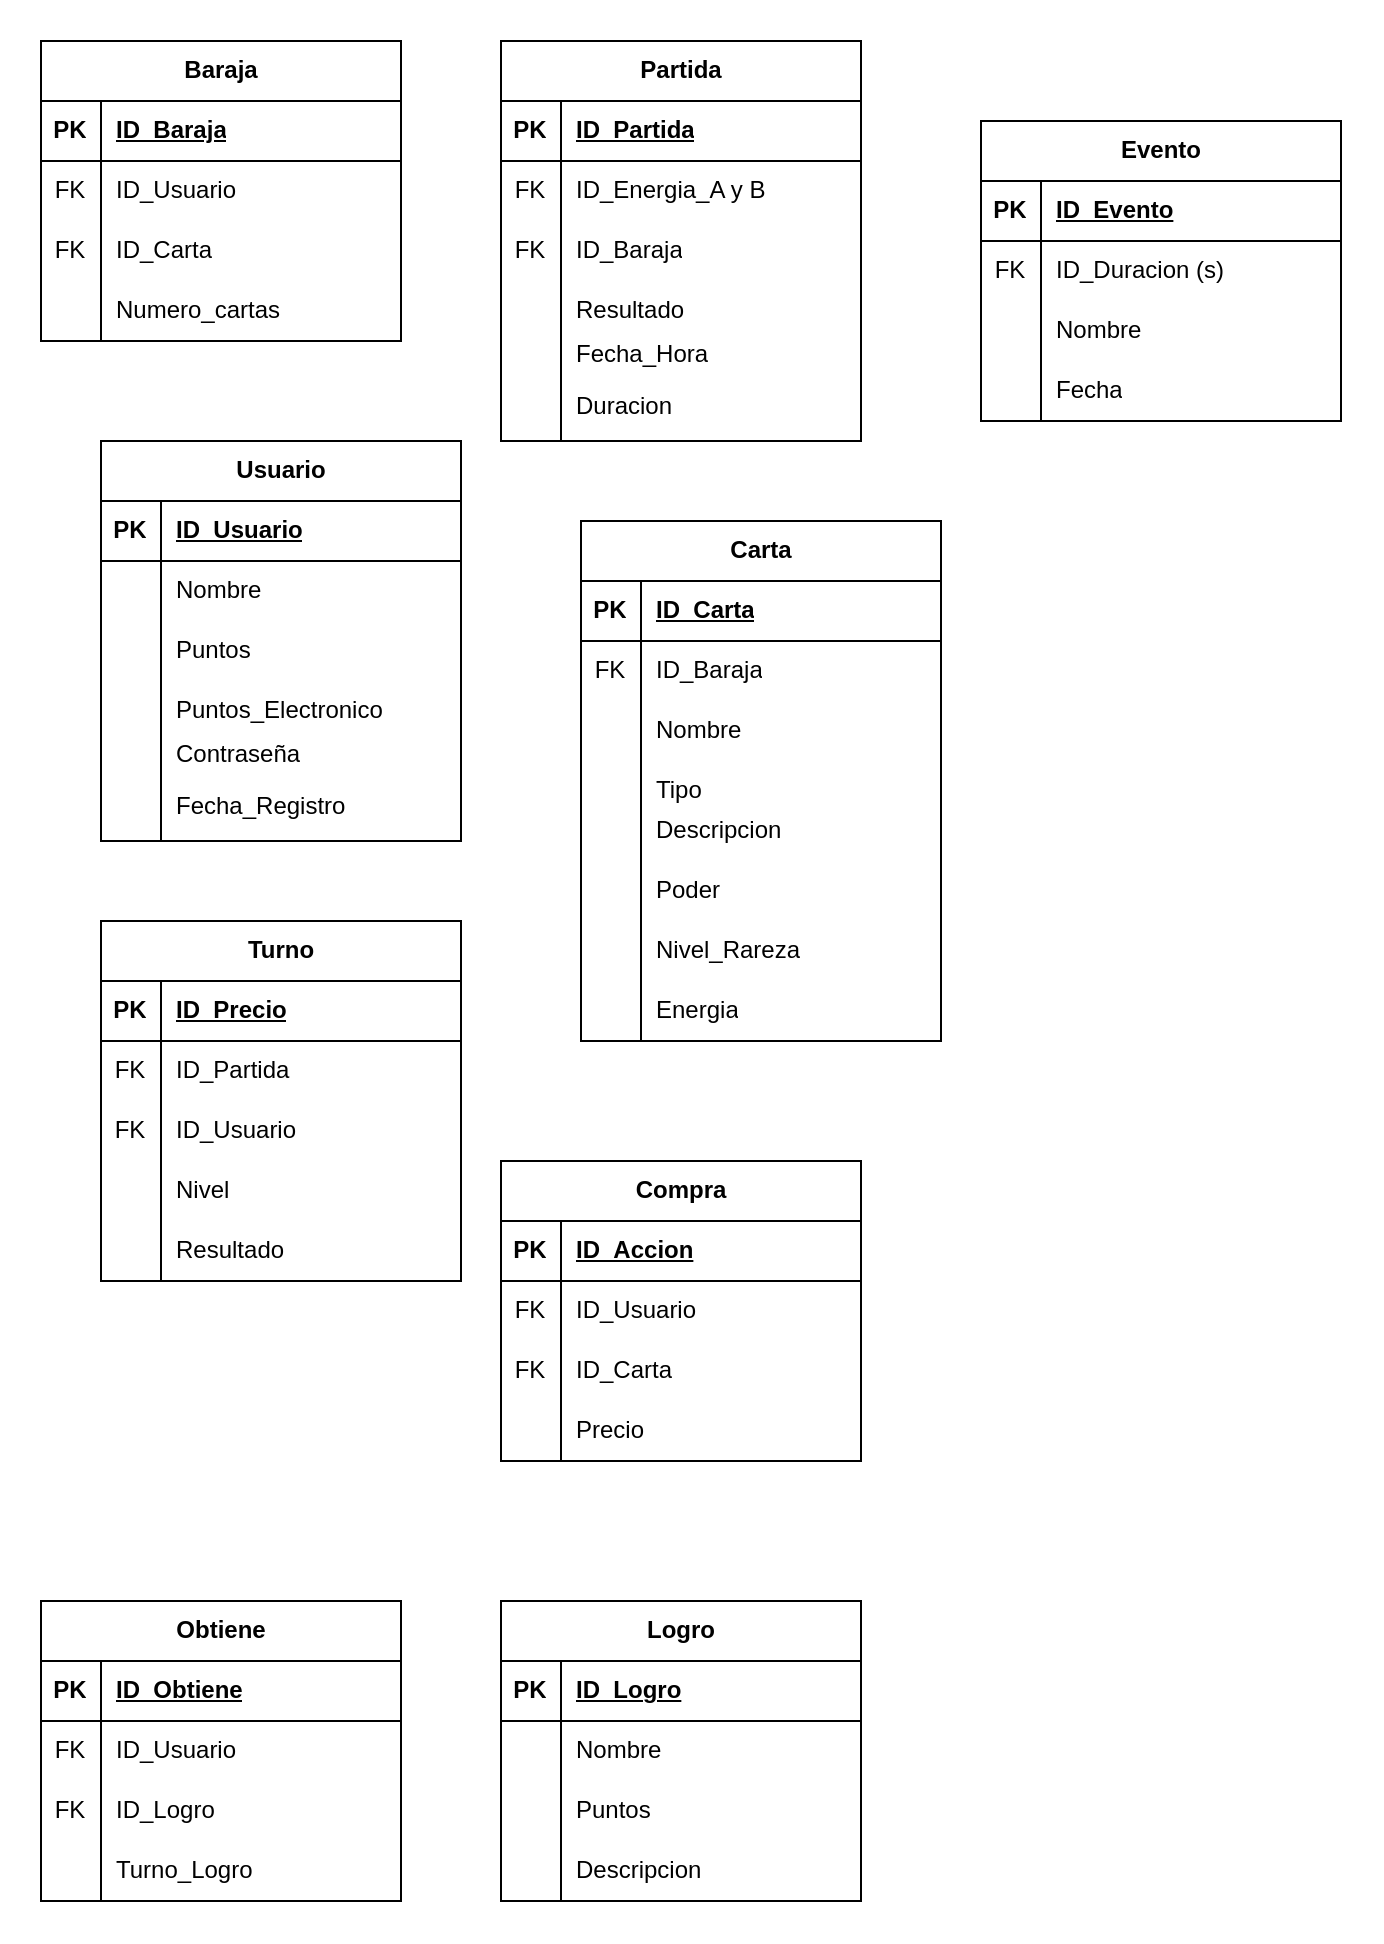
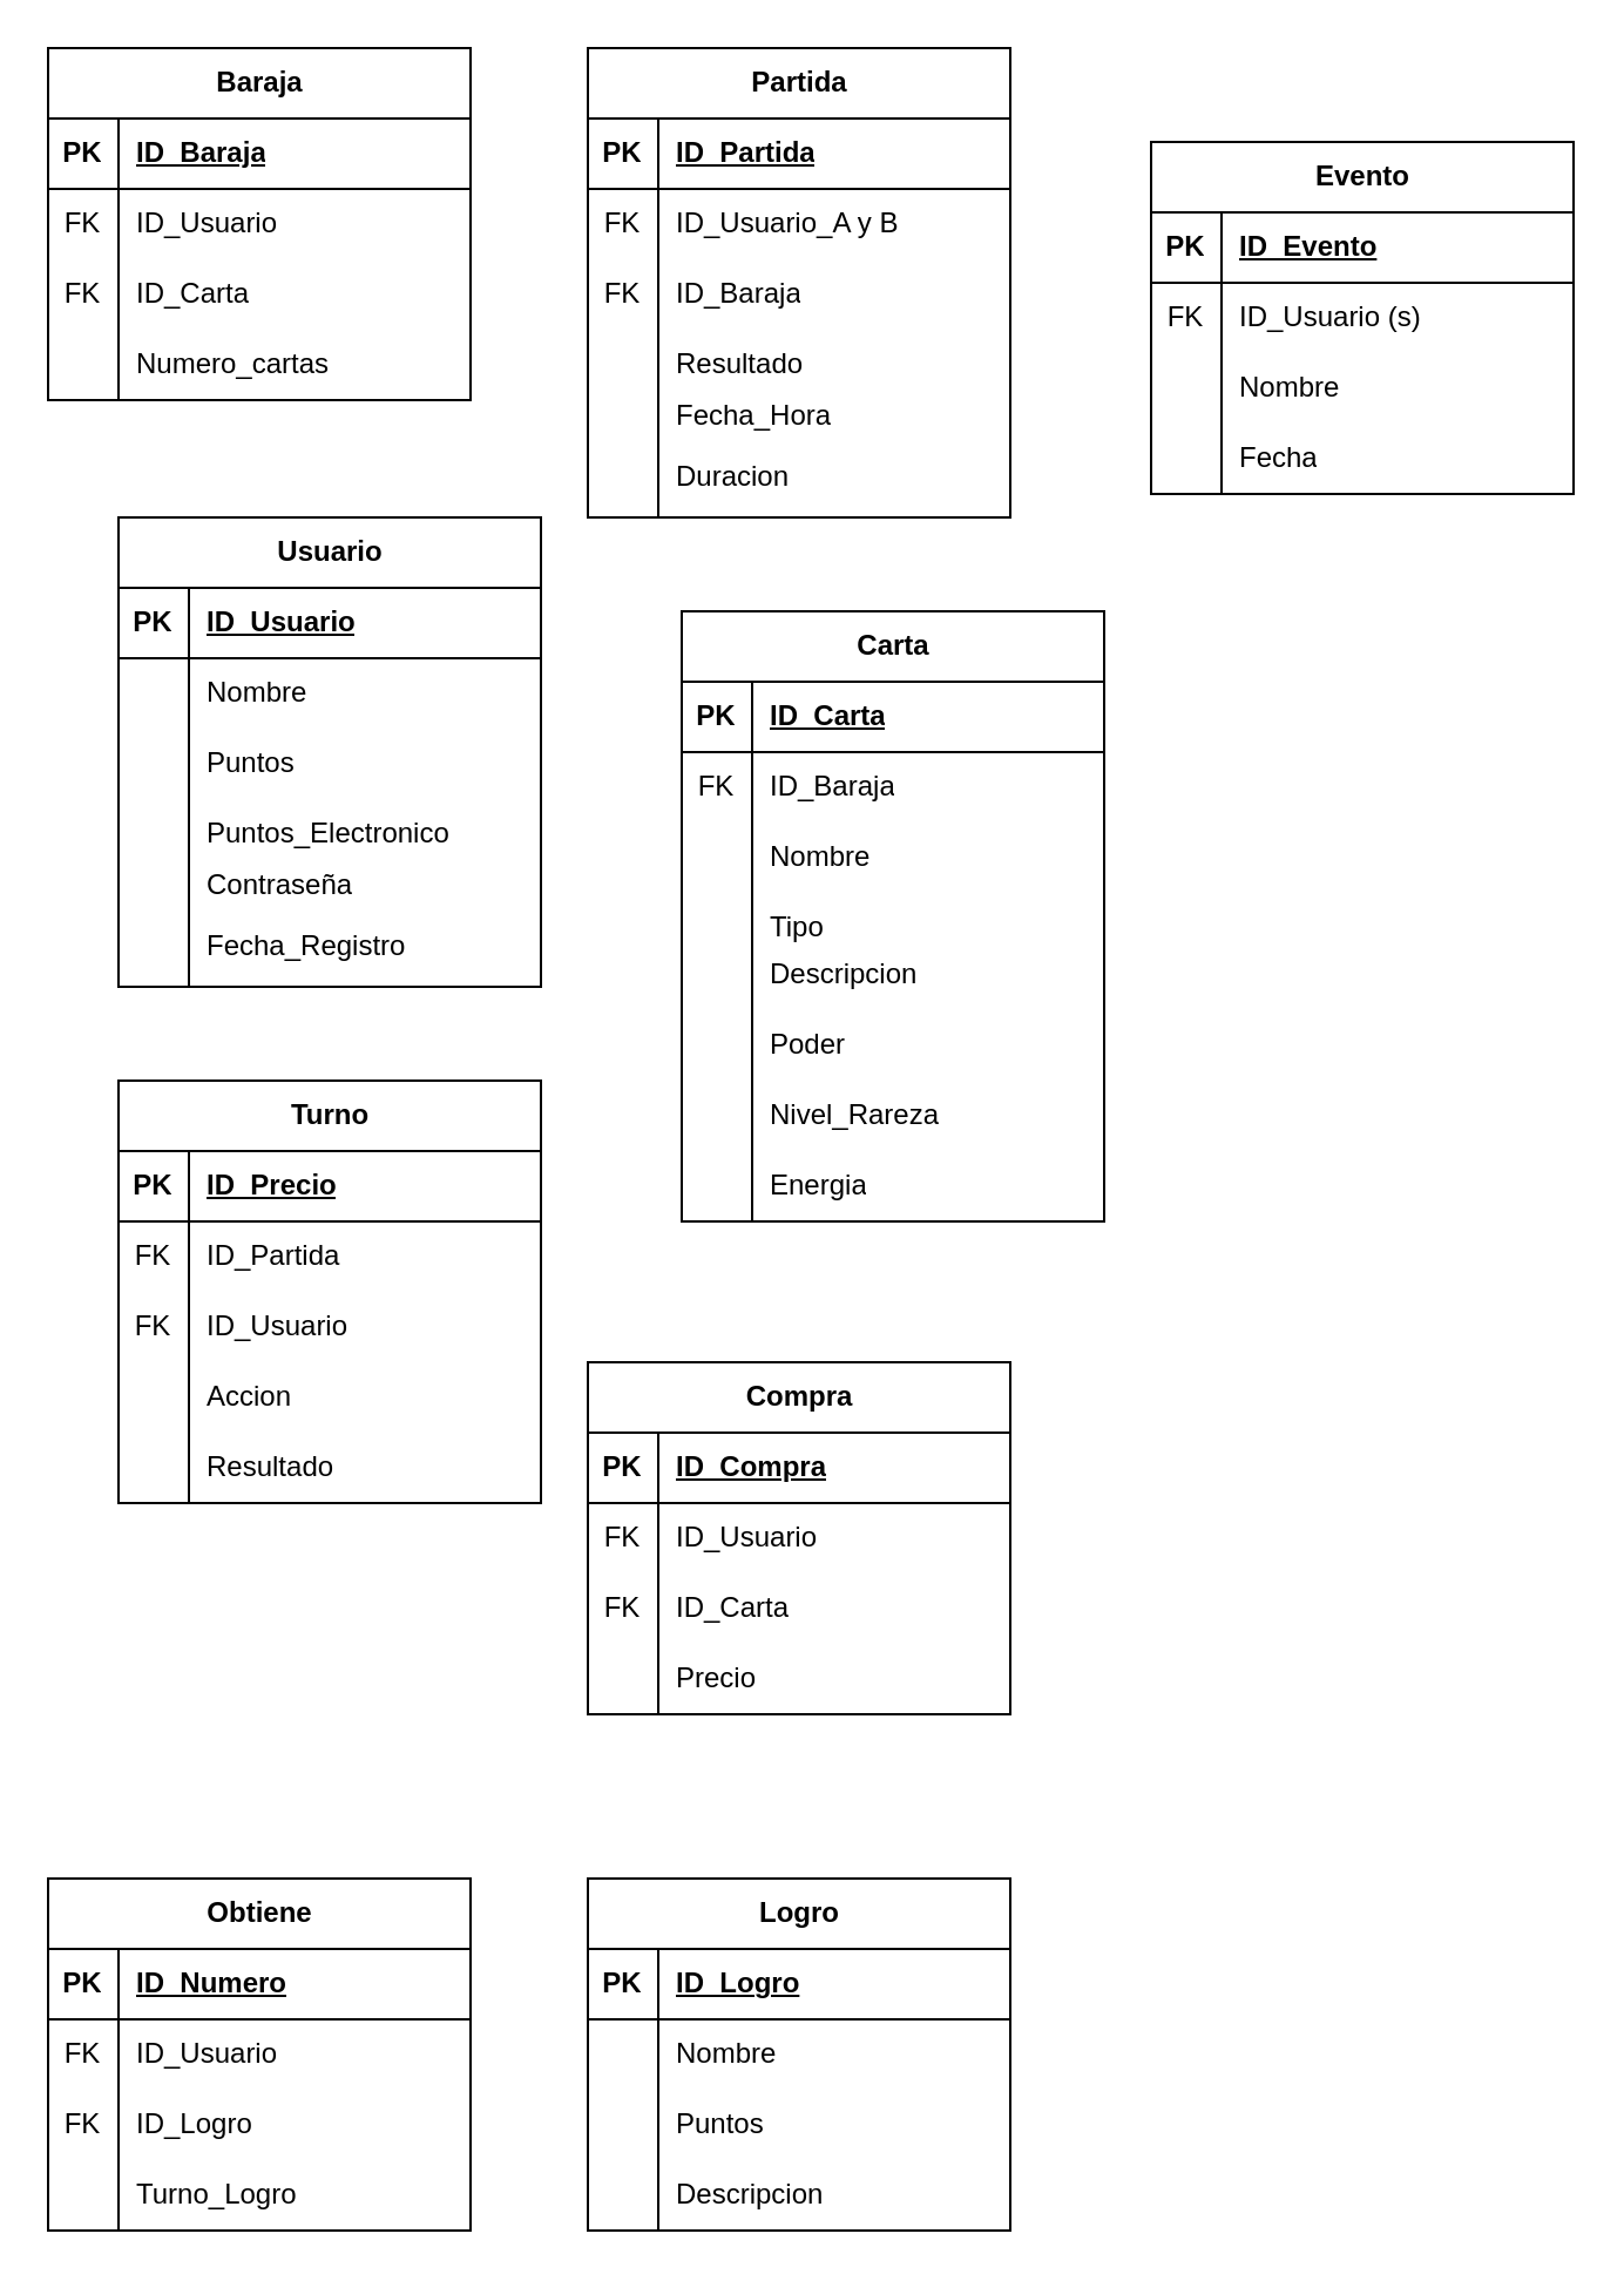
- <mxCell id="24" value="ID_Energia_A y B" style="shape=partialRectangle;connectable=0;fillColor=none;top=0;left=0;bottom=0;right=0;align=left;spacingLeft=6;overflow=hidden;whiteSpace=wrap;html=1;" vertex="1" parent="22"><mxGeometry x="30" width="150" height="30" as="geometry"><mxRectangle width="150" height="30" as="alternateBounds" /></mxGeometry></mxCell>
+ <mxCell id="24" value="ID_Usuario_A y B" style="shape=partialRectangle;connectable=0;fillColor=none;top=0;left=0;bottom=0;right=0;align=left;spacingLeft=6;overflow=hidden;whiteSpace=wrap;html=1;" vertex="1" parent="22"><mxGeometry x="30" width="150" height="30" as="geometry"><mxRectangle width="150" height="30" as="alternateBounds" /></mxGeometry></mxCell>
- <mxCell id="131" value="ID_Duracion (s)" style="shape=partialRectangle;connectable=0;fillColor=none;top=0;left=0;bottom=0;right=0;align=left;spacingLeft=6;overflow=hidden;whiteSpace=wrap;html=1;" vertex="1" parent="129"><mxGeometry x="30" width="150" height="30" as="geometry"><mxRectangle width="150" height="30" as="alternateBounds" /></mxGeometry></mxCell>
+ <mxCell id="131" value="ID_Usuario (s)" style="shape=partialRectangle;connectable=0;fillColor=none;top=0;left=0;bottom=0;right=0;align=left;spacingLeft=6;overflow=hidden;whiteSpace=wrap;html=1;" vertex="1" parent="129"><mxGeometry x="30" width="150" height="30" as="geometry"><mxRectangle width="150" height="30" as="alternateBounds" /></mxGeometry></mxCell>
- <mxCell id="84" value="Nivel" style="shape=partialRectangle;connectable=0;fillColor=none;top=0;left=0;bottom=0;right=0;align=left;spacingLeft=6;overflow=hidden;whiteSpace=wrap;html=1;" vertex="1" parent="82"><mxGeometry x="30" width="150" height="30" as="geometry"><mxRectangle width="150" height="30" as="alternateBounds" /></mxGeometry></mxCell>
+ <mxCell id="84" value="Accion" style="shape=partialRectangle;connectable=0;fillColor=none;top=0;left=0;bottom=0;right=0;align=left;spacingLeft=6;overflow=hidden;whiteSpace=wrap;html=1;" vertex="1" parent="82"><mxGeometry x="30" width="150" height="30" as="geometry"><mxRectangle width="150" height="30" as="alternateBounds" /></mxGeometry></mxCell>
- <mxCell id="89" value="ID_Accion" style="shape=partialRectangle;connectable=0;fillColor=none;top=0;left=0;bottom=0;right=0;align=left;spacingLeft=6;fontStyle=5;overflow=hidden;whiteSpace=wrap;html=1;" vertex="1" parent="87"><mxGeometry x="30" width="150" height="30" as="geometry"><mxRectangle width="150" height="30" as="alternateBounds" /></mxGeometry></mxCell>
+ <mxCell id="89" value="ID_Compra" style="shape=partialRectangle;connectable=0;fillColor=none;top=0;left=0;bottom=0;right=0;align=left;spacingLeft=6;fontStyle=5;overflow=hidden;whiteSpace=wrap;html=1;" vertex="1" parent="87"><mxGeometry x="30" width="150" height="30" as="geometry"><mxRectangle width="150" height="30" as="alternateBounds" /></mxGeometry></mxCell>
- <mxCell id="102" value="ID_Obtiene" style="shape=partialRectangle;connectable=0;fillColor=none;top=0;left=0;bottom=0;right=0;align=left;spacingLeft=6;fontStyle=5;overflow=hidden;whiteSpace=wrap;html=1;" vertex="1" parent="100"><mxGeometry x="30" width="150" height="30" as="geometry"><mxRectangle width="150" height="30" as="alternateBounds" /></mxGeometry></mxCell>
+ <mxCell id="102" value="ID_Numero" style="shape=partialRectangle;connectable=0;fillColor=none;top=0;left=0;bottom=0;right=0;align=left;spacingLeft=6;fontStyle=5;overflow=hidden;whiteSpace=wrap;html=1;" vertex="1" parent="100"><mxGeometry x="30" width="150" height="30" as="geometry"><mxRectangle width="150" height="30" as="alternateBounds" /></mxGeometry></mxCell>
